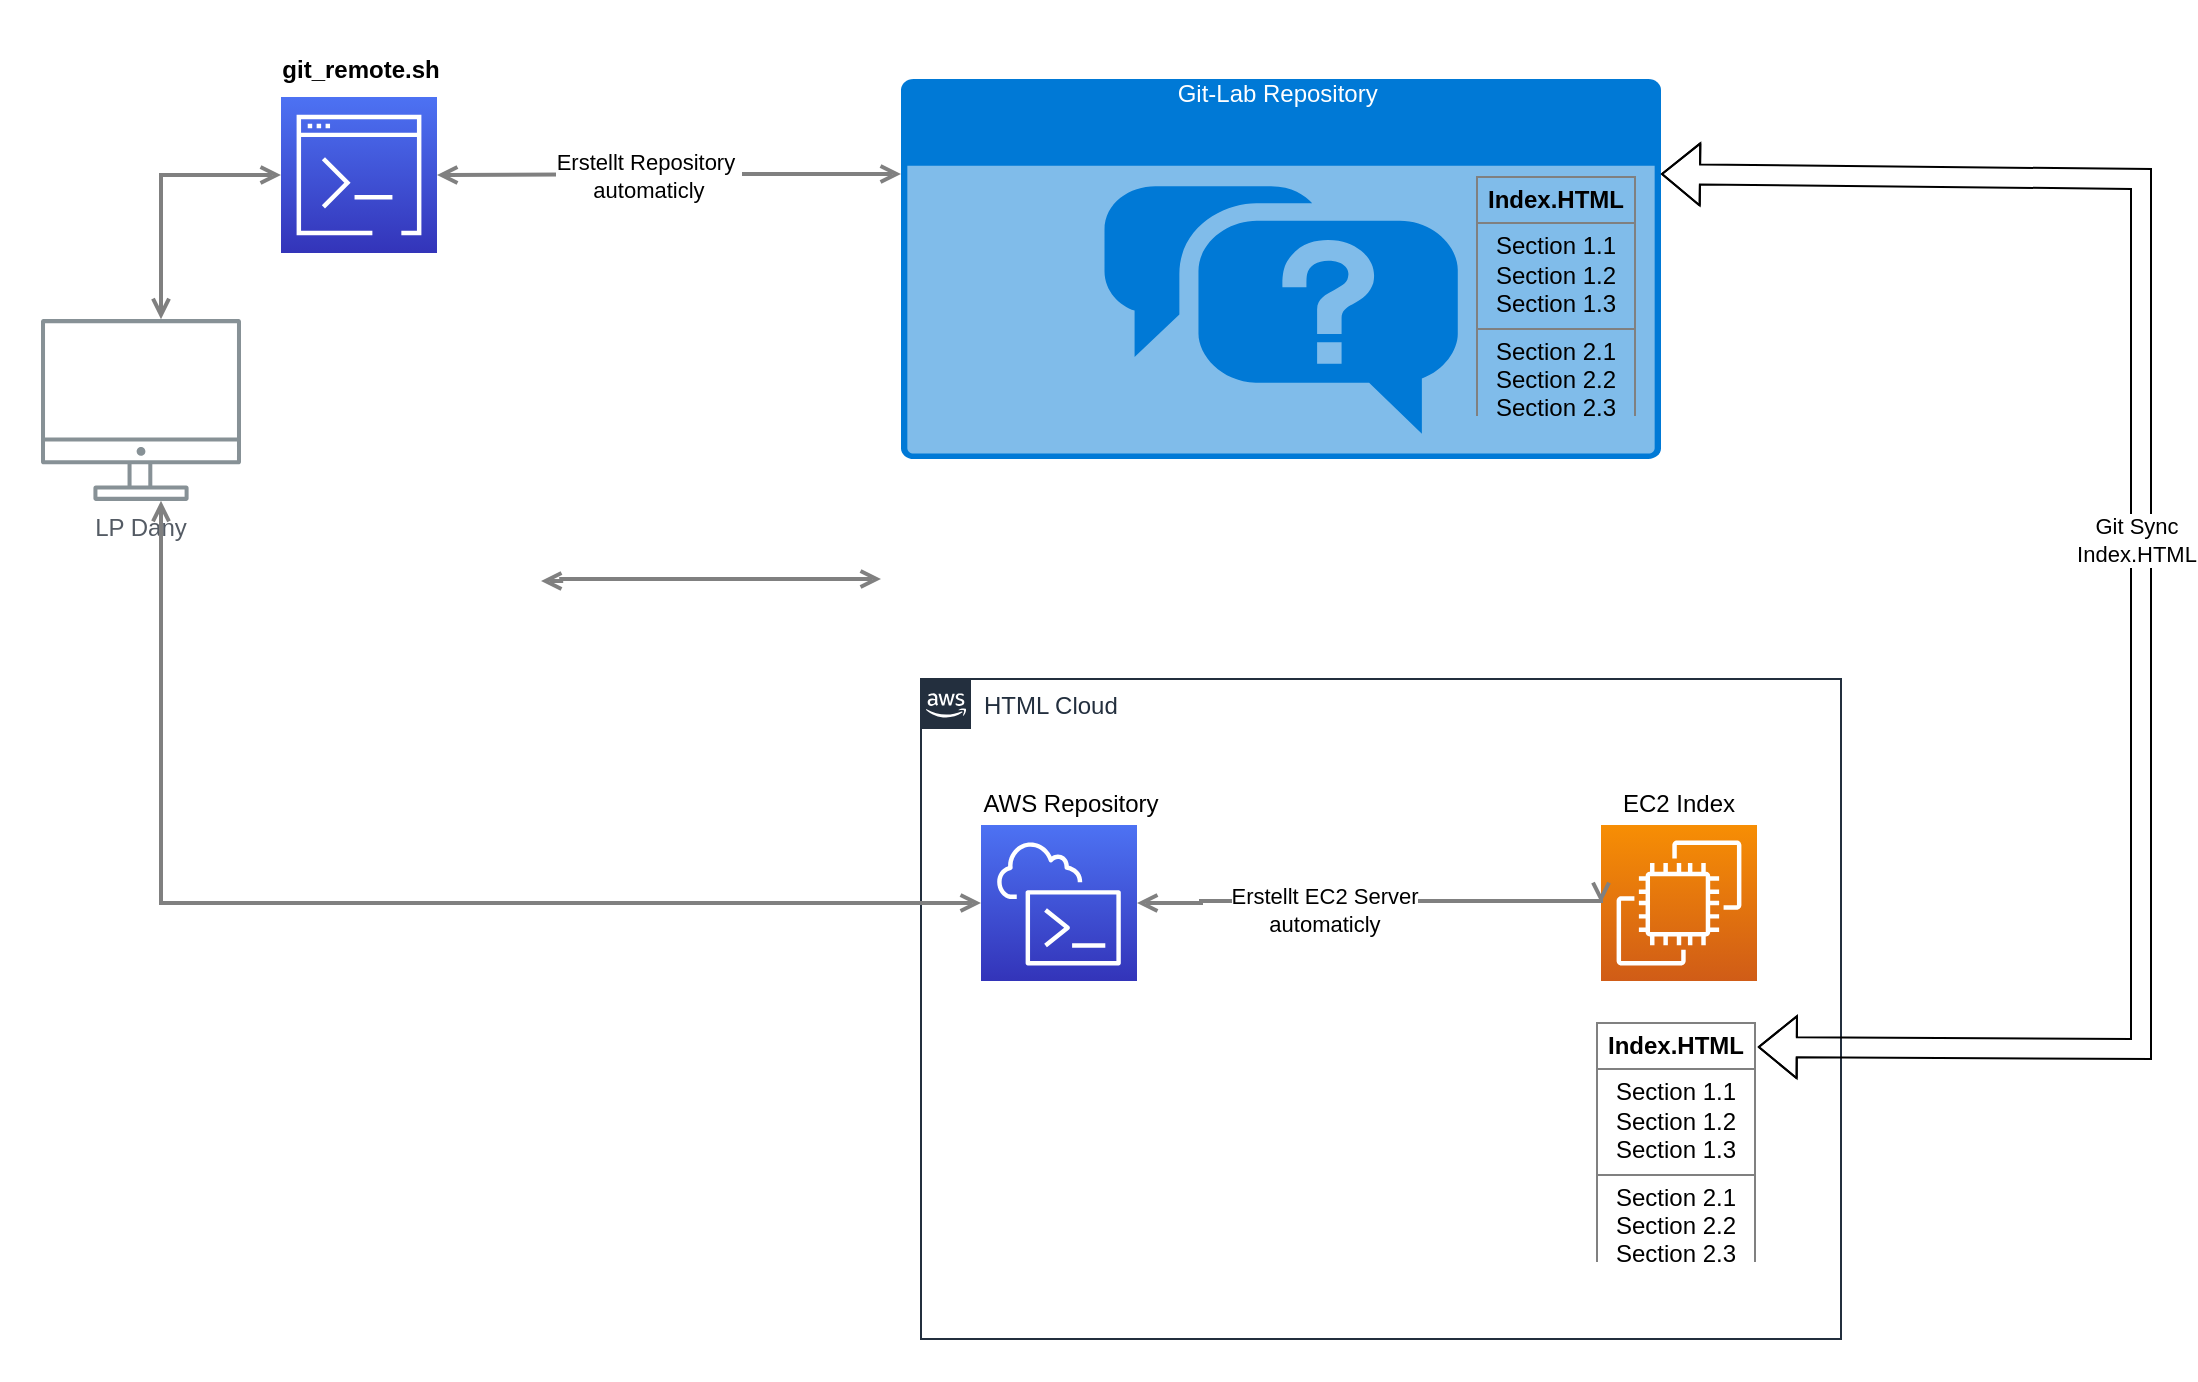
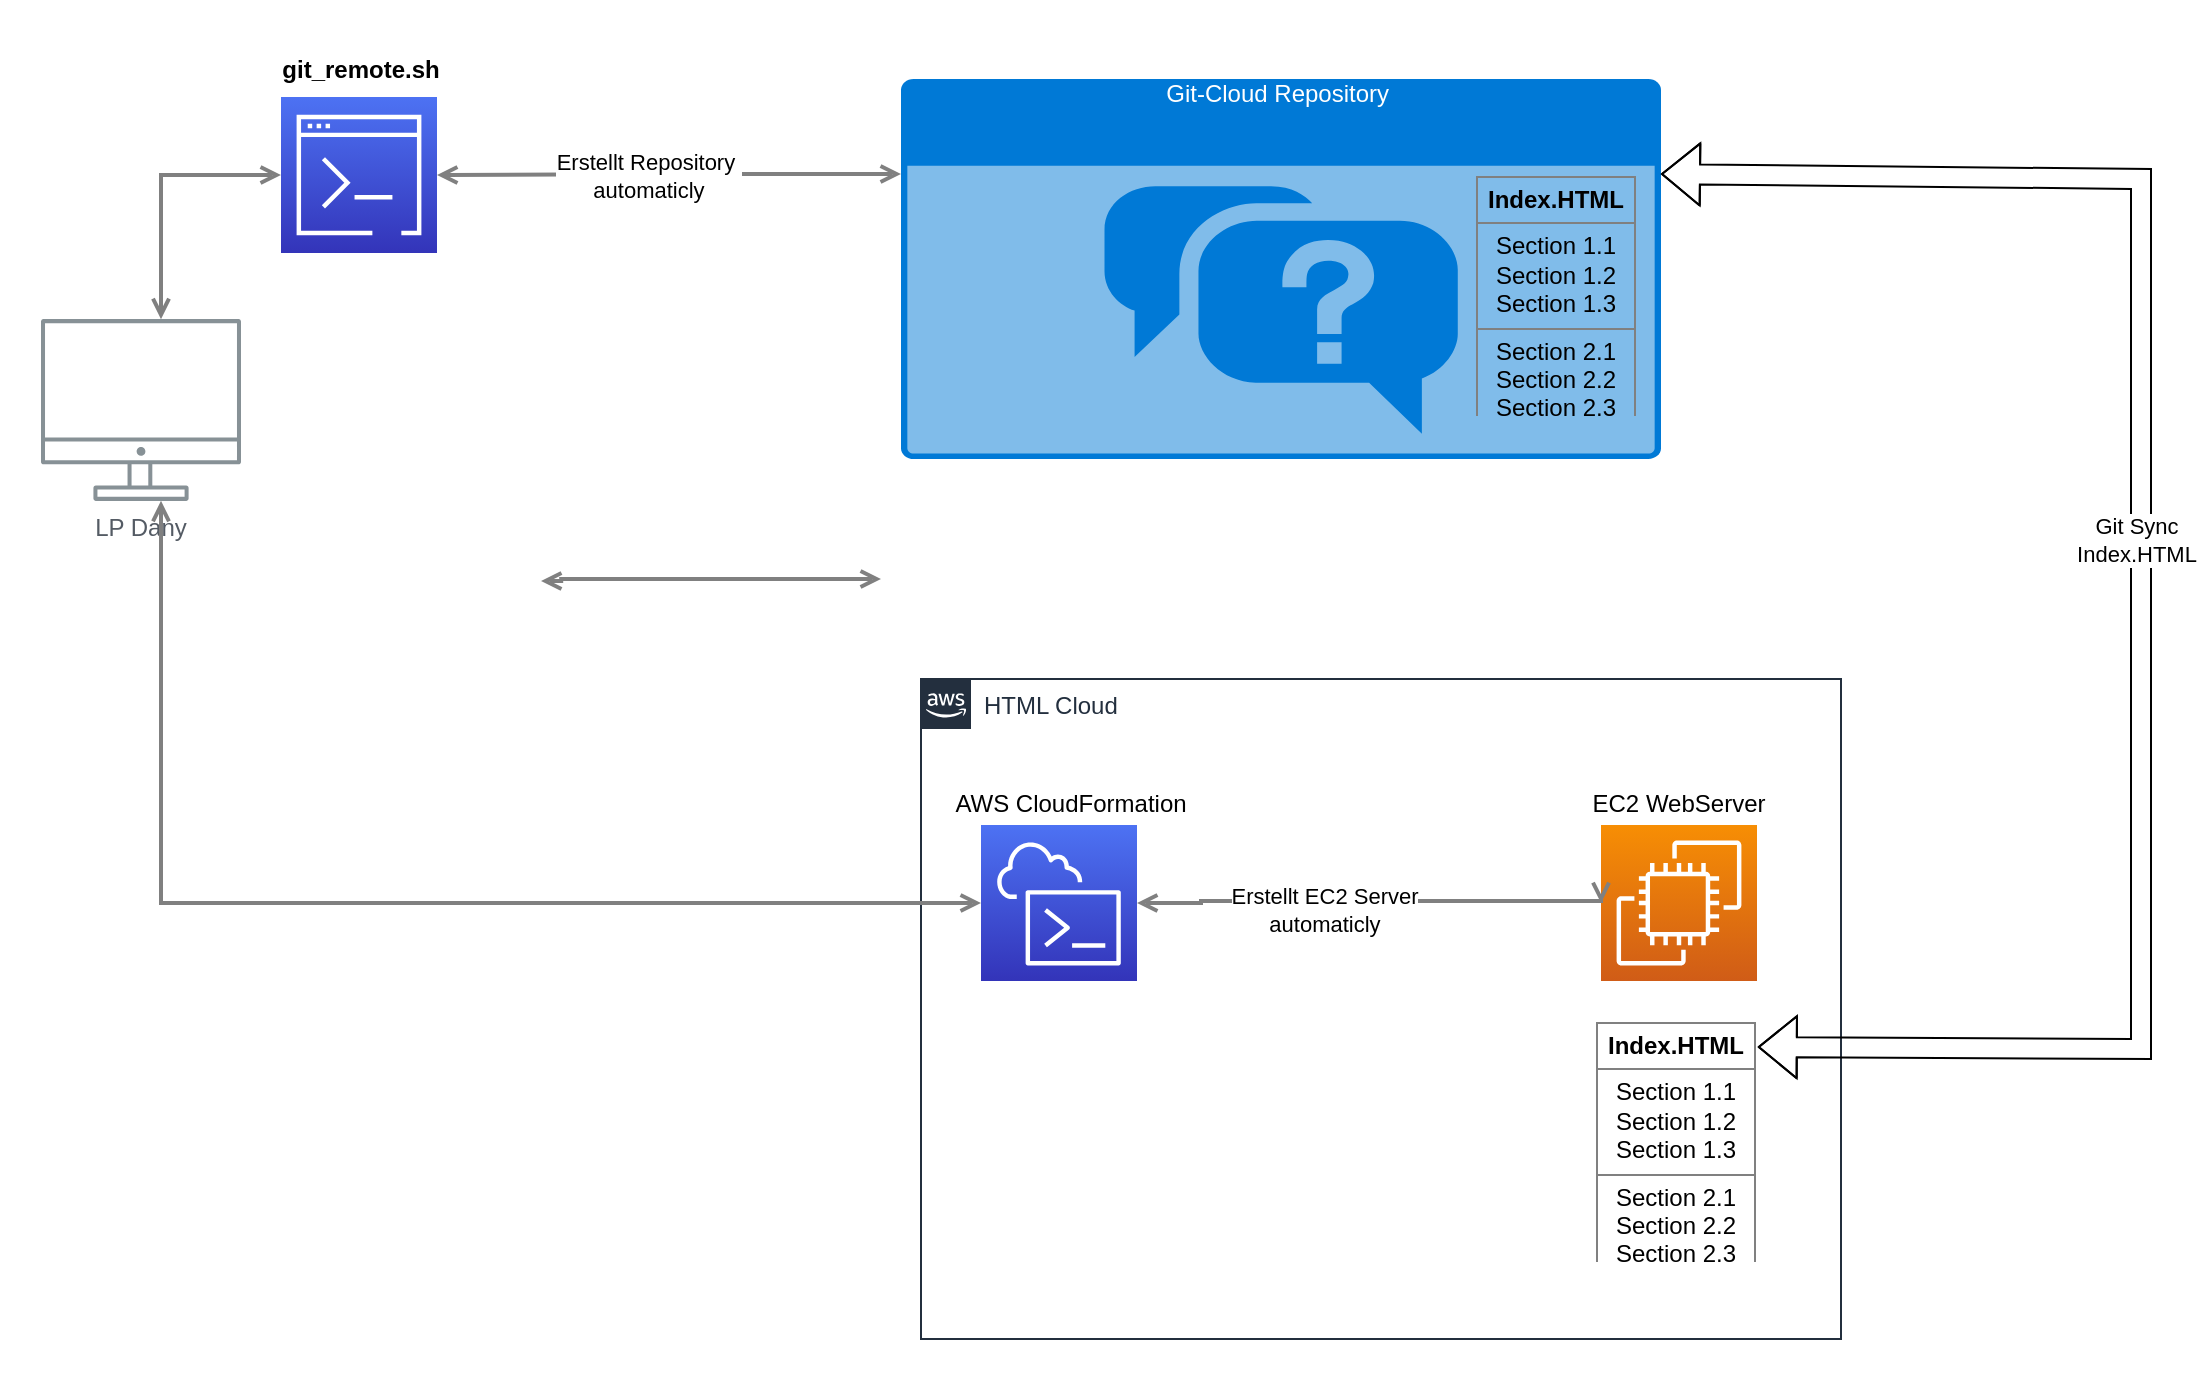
- <mxCell id="13" value="Git-Lab Repository&amp;nbsp;&lt;br&gt;" style="html=1;strokeColor=none;fillColor=#0079D6;labelPosition=center;verticalLabelPosition=middle;verticalAlign=top;align=center;fontSize=12;outlineConnect=0;spacingTop=-6;fontColor=#FFFFFF;sketch=0;shape=mxgraph.sitemap.faq;" vertex="1" parent="1"><mxGeometry x="450" y="39" width="380" height="190" as="geometry" /></mxCell>
+ <mxCell id="13" value="Git-Cloud Repository&amp;nbsp;&lt;br&gt;" style="html=1;strokeColor=none;fillColor=#0079D6;labelPosition=center;verticalLabelPosition=middle;verticalAlign=top;align=center;fontSize=12;outlineConnect=0;spacingTop=-6;fontColor=#FFFFFF;sketch=0;shape=mxgraph.sitemap.faq;" vertex="1" parent="1"><mxGeometry x="450" y="39" width="380" height="190" as="geometry" /></mxCell>
- <mxCell id="10" value="AWS Repository" style="text;html=1;align=center;verticalAlign=middle;resizable=0;points=[];autosize=1;strokeColor=none;fillColor=none;" vertex="1" parent="5"><mxGeometry x="5" y="48" width="140" height="30" as="geometry" /></mxCell>
+ <mxCell id="10" value="AWS CloudFormation" style="text;html=1;align=center;verticalAlign=middle;resizable=0;points=[];autosize=1;strokeColor=none;fillColor=none;" vertex="1" parent="5"><mxGeometry x="5" y="48" width="140" height="30" as="geometry" /></mxCell>
- <mxCell id="11" value="EC2 Index" style="text;html=1;align=center;verticalAlign=middle;resizable=0;points=[];autosize=1;strokeColor=none;fillColor=none;" vertex="1" parent="5"><mxGeometry x="324" y="48" width="110" height="30" as="geometry" /></mxCell>
+ <mxCell id="11" value="EC2 WebServer" style="text;html=1;align=center;verticalAlign=middle;resizable=0;points=[];autosize=1;strokeColor=none;fillColor=none;" vertex="1" parent="5"><mxGeometry x="324" y="48" width="110" height="30" as="geometry" /></mxCell>
